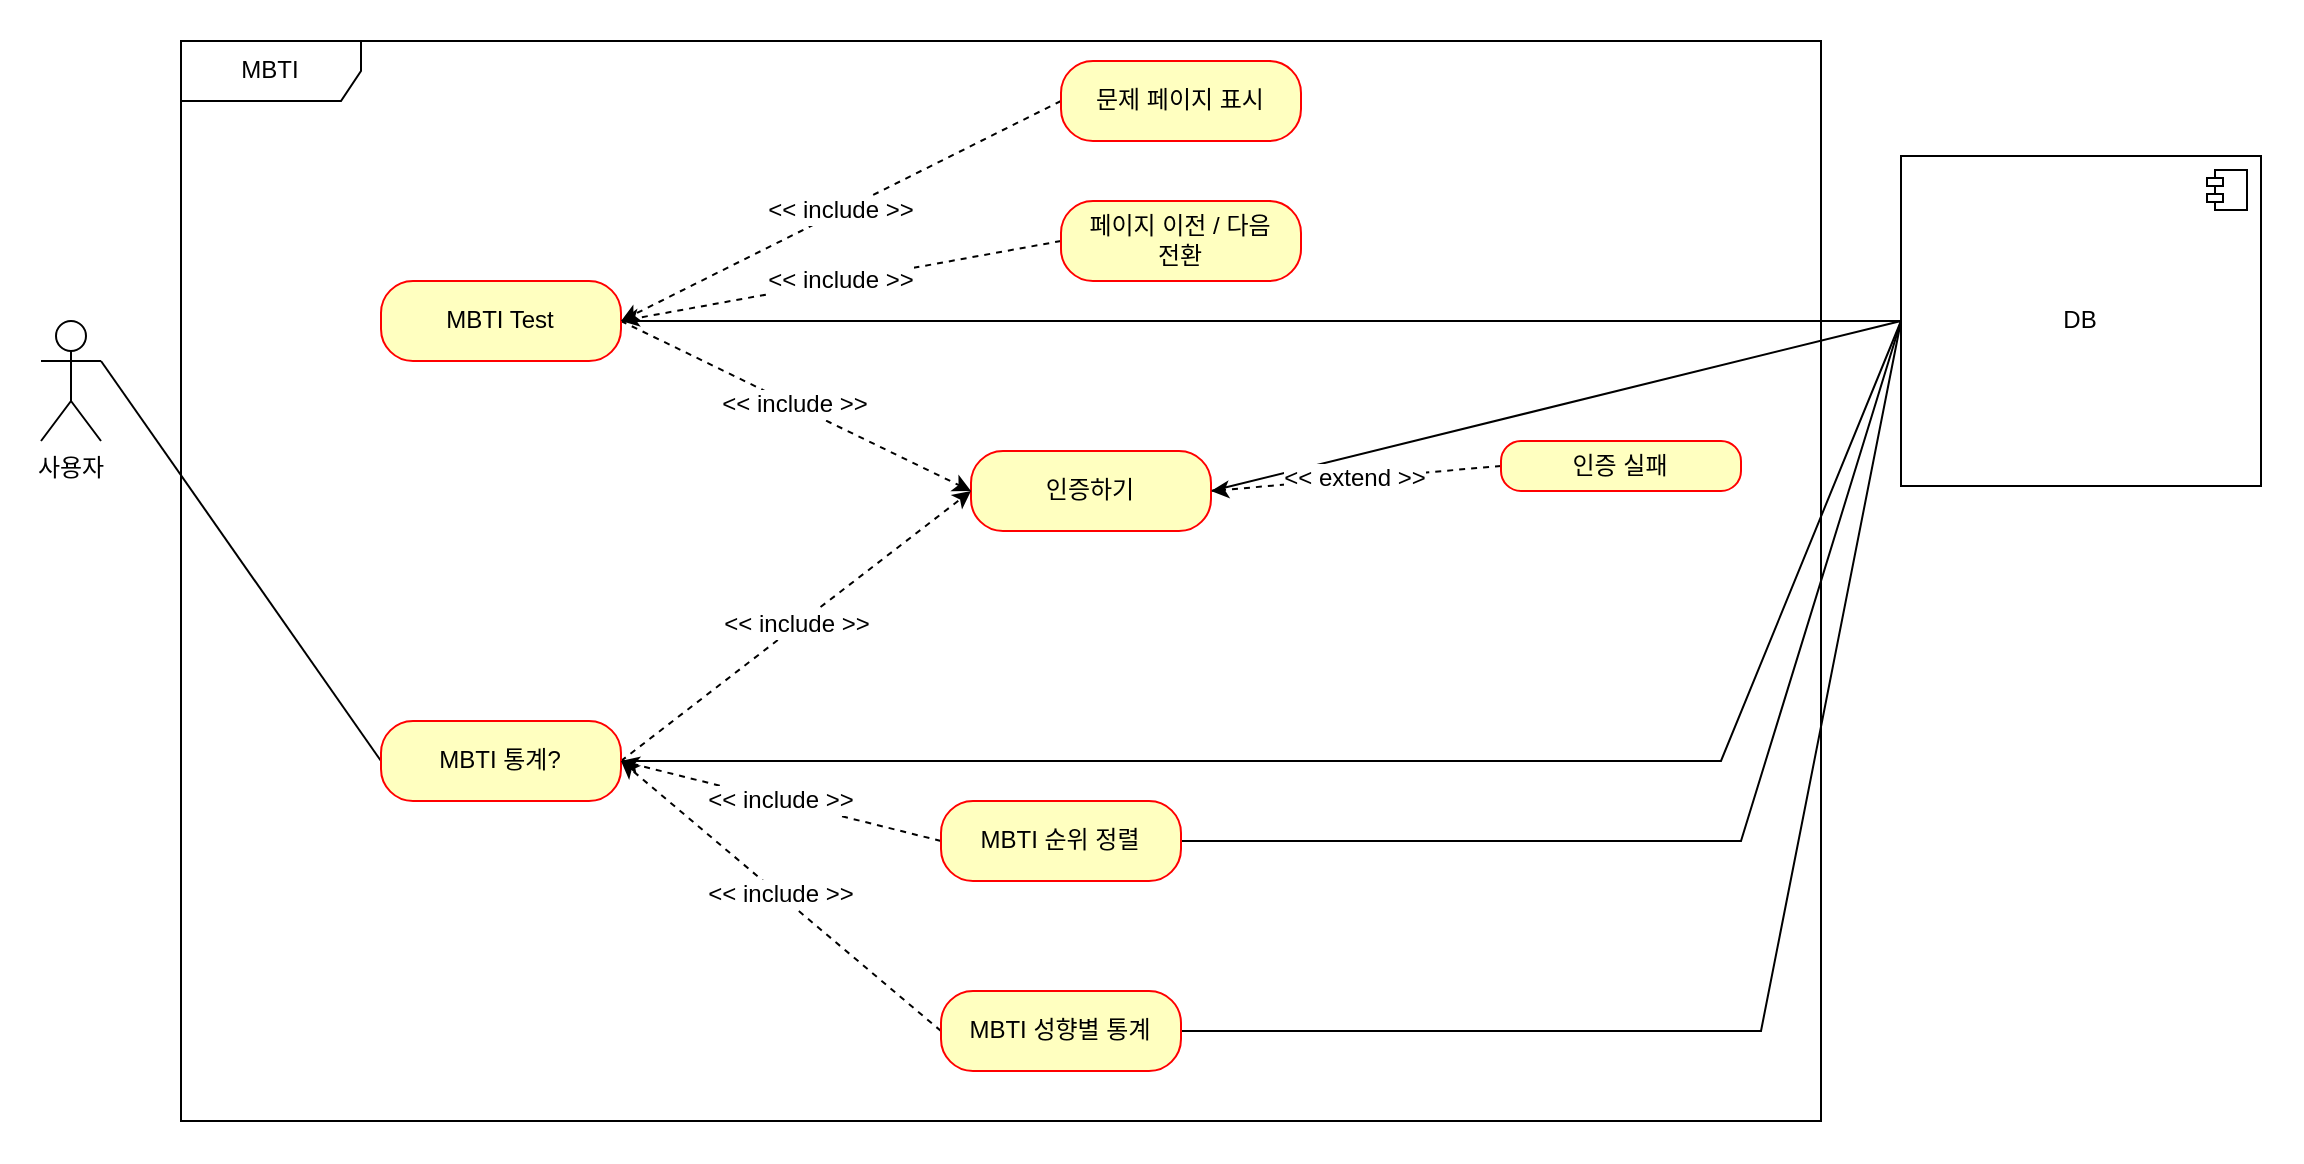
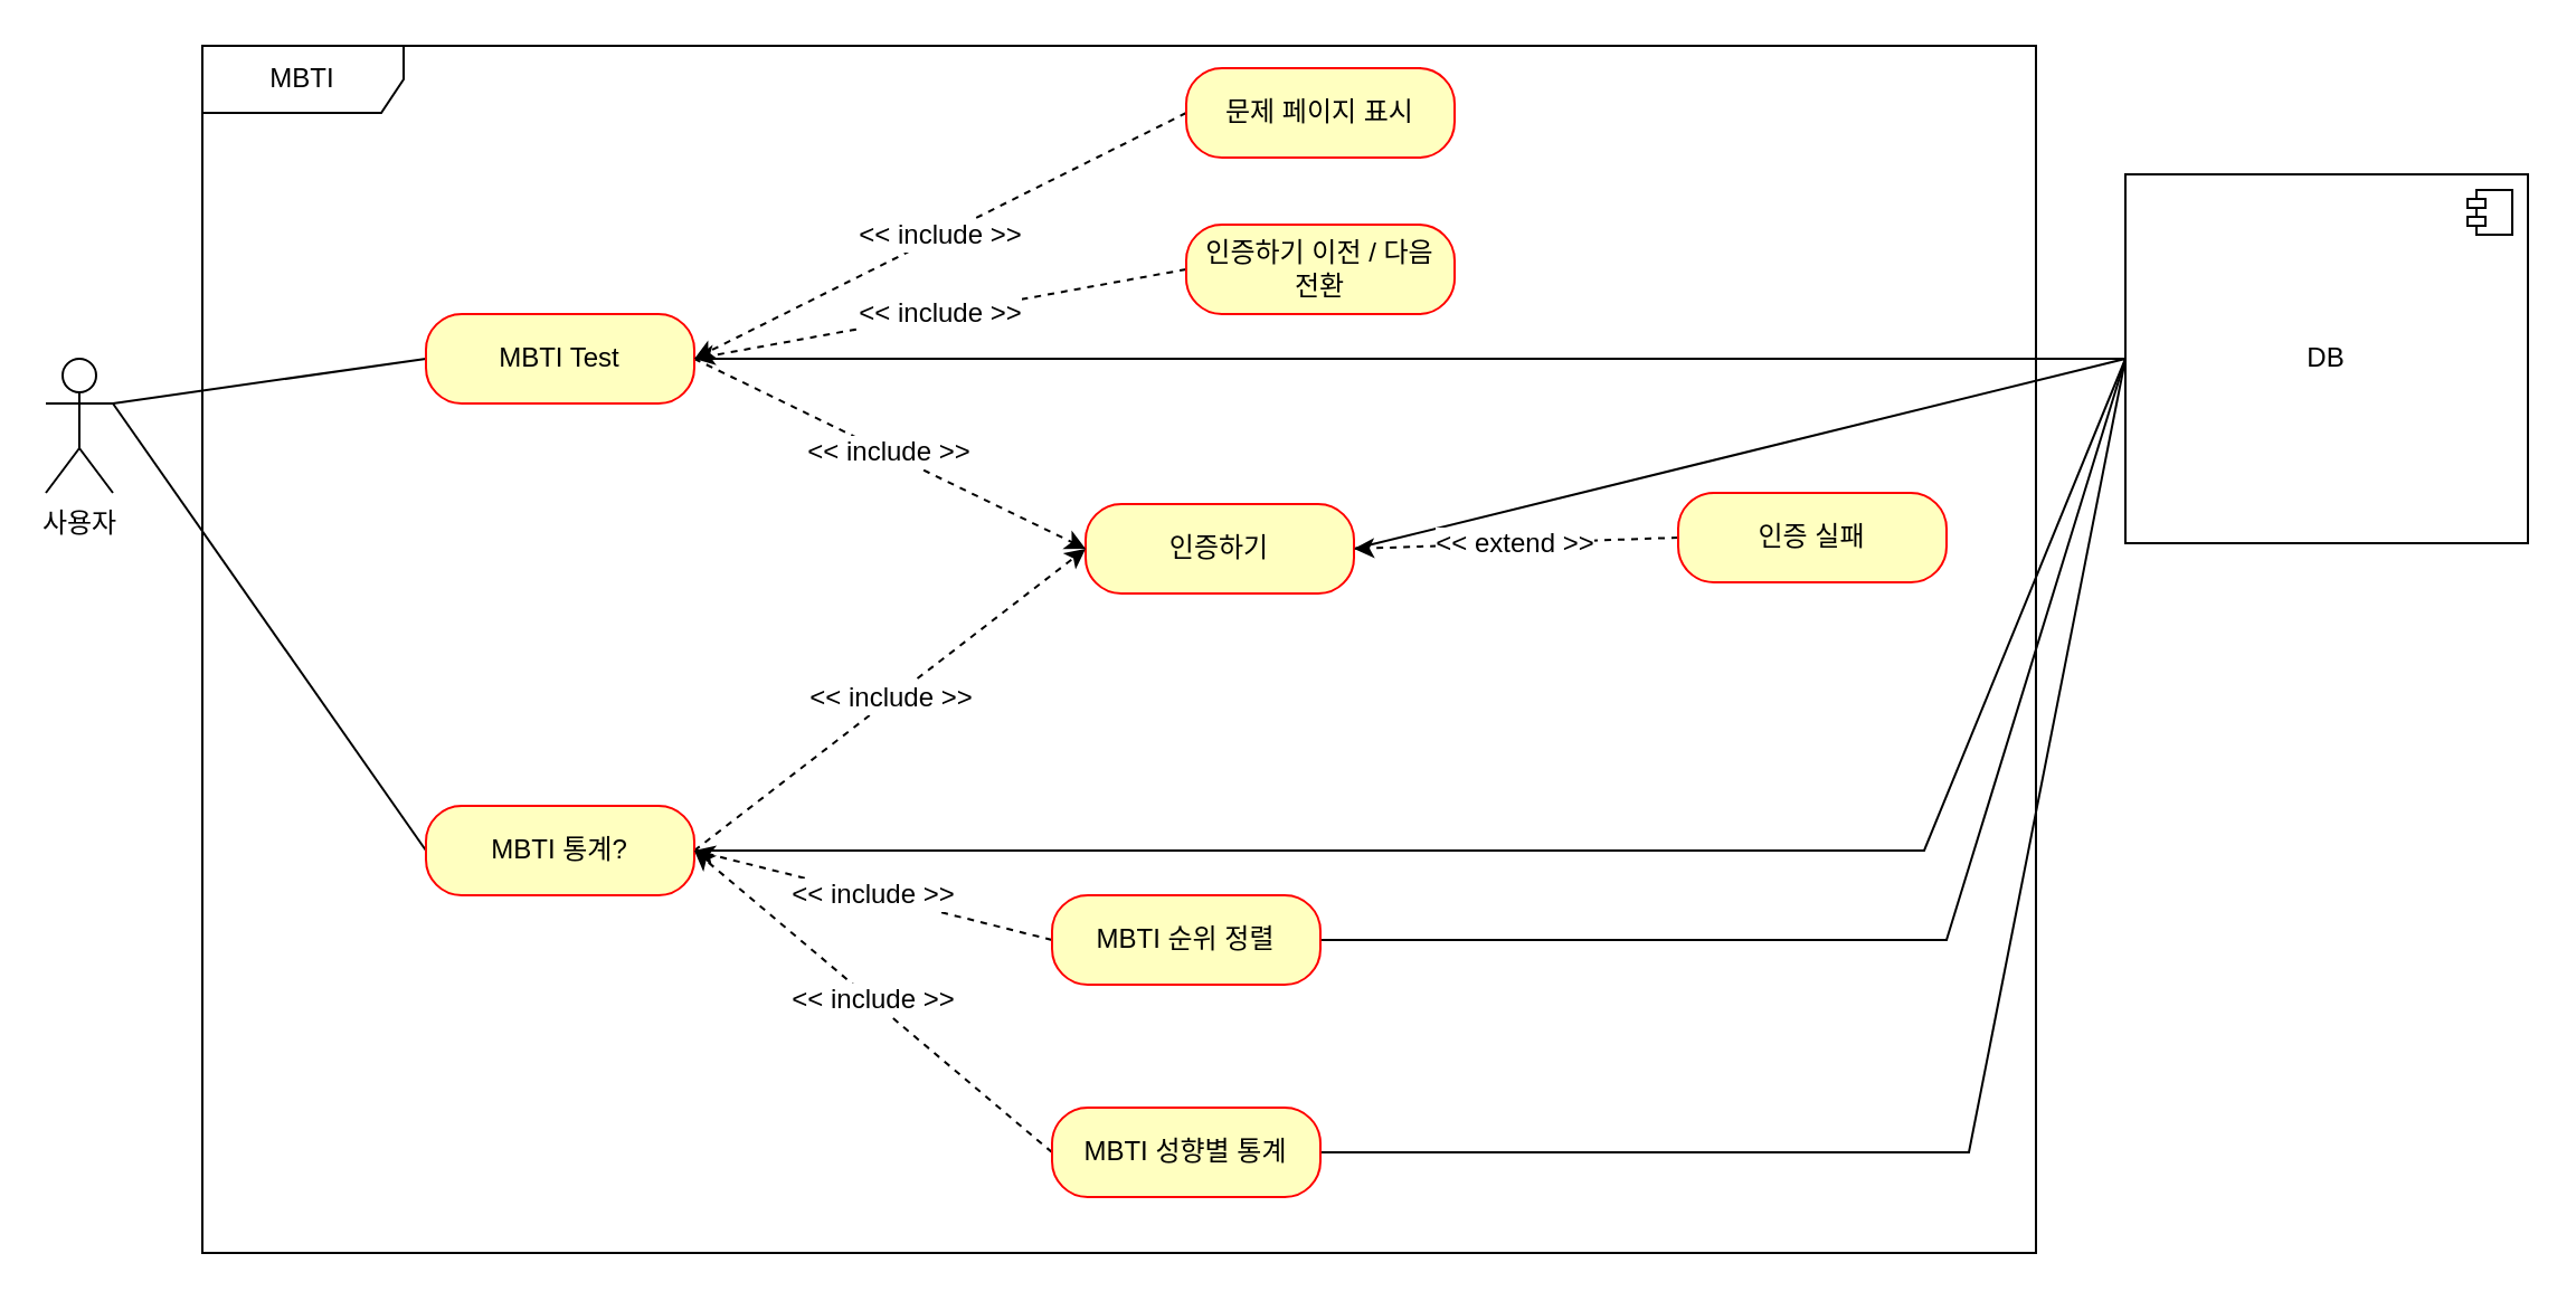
- <mxCell id="25" value="페이지 이전 / 다음 &lt;br&gt;전환" style="rounded=1;whiteSpace=wrap;html=1;arcSize=40;fontColor=#000000;fillColor=#ffffc0;strokeColor=#ff0000;" vertex="1" parent="1"><mxGeometry x="530" y="100" width="120" height="40" as="geometry" /></mxCell>
+ <mxCell id="25" value="인증하기 이전 / 다음 &lt;br&gt;전환" style="rounded=1;whiteSpace=wrap;html=1;arcSize=40;fontColor=#000000;fillColor=#ffffc0;strokeColor=#ff0000;" vertex="1" parent="1"><mxGeometry x="530" y="100" width="120" height="40" as="geometry" /></mxCell>
+ <mxCell id="2" style="rounded=0;orthogonalLoop=1;jettySize=auto;html=1;exitX=1;exitY=0.333;exitDx=0;exitDy=0;exitPerimeter=0;entryX=0;entryY=0.5;entryDx=0;entryDy=0;fontFamily=Helvetica;fontSize=12;fontColor=default;endArrow=none;endFill=0;" edge="1" parent="1" source="4" target="12"><mxGeometry relative="1" as="geometry" /></mxCell>
- <mxCell id="9" value="인증 실패" style="rounded=1;whiteSpace=wrap;html=1;arcSize=40;fontColor=#000000;fillColor=#ffffc0;strokeColor=#ff0000;" vertex="1" parent="1"><mxGeometry x="750" y="220" width="120" height="25" as="geometry" /></mxCell>
+ <mxCell id="9" value="인증 실패" style="rounded=1;whiteSpace=wrap;html=1;arcSize=40;fontColor=#000000;fillColor=#ffffc0;strokeColor=#ff0000;" vertex="1" parent="1"><mxGeometry x="750" y="220" width="120" height="40" as="geometry" /></mxCell>
